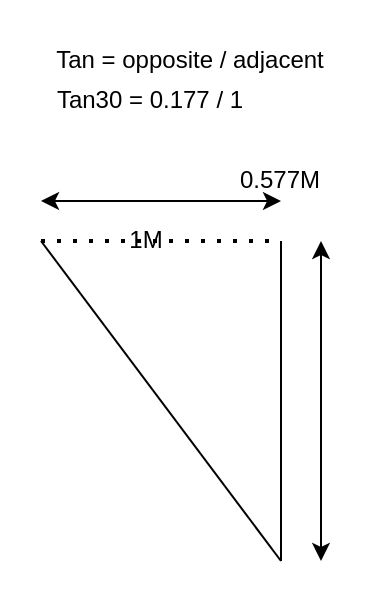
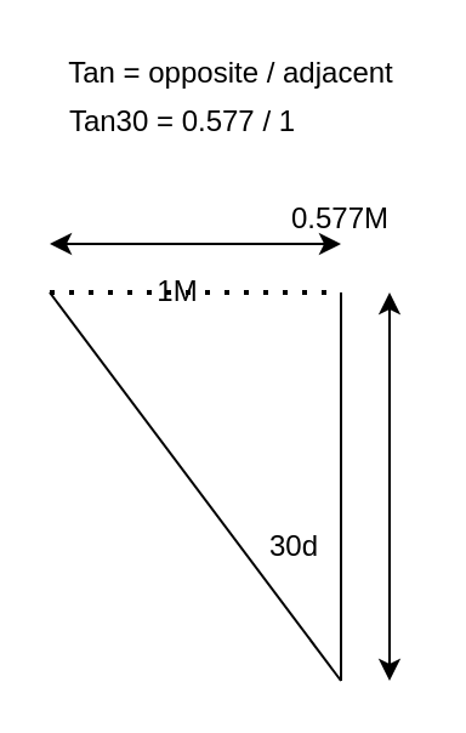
- <mxCell id="8" value="Tan30 = 0.177 / 1" style="text;html=1;align=center;verticalAlign=middle;whiteSpace=wrap;rounded=0;" parent="1" vertex="1"><mxGeometry x="20" y="40" width="110" height="20" as="geometry" /></mxCell>
+ <mxCell id="8" value="Tan30 = 0.577 / 1" style="text;html=1;align=center;verticalAlign=middle;whiteSpace=wrap;rounded=0;" parent="1" vertex="1"><mxGeometry x="20" y="40" width="110" height="20" as="geometry" /></mxCell>
+ <mxCell id="6" value="30d" style="text;html=1;align=center;verticalAlign=middle;whiteSpace=wrap;rounded=0;" parent="1" vertex="1"><mxGeometry x="101" y="210" width="40" height="30" as="geometry" /></mxCell>
